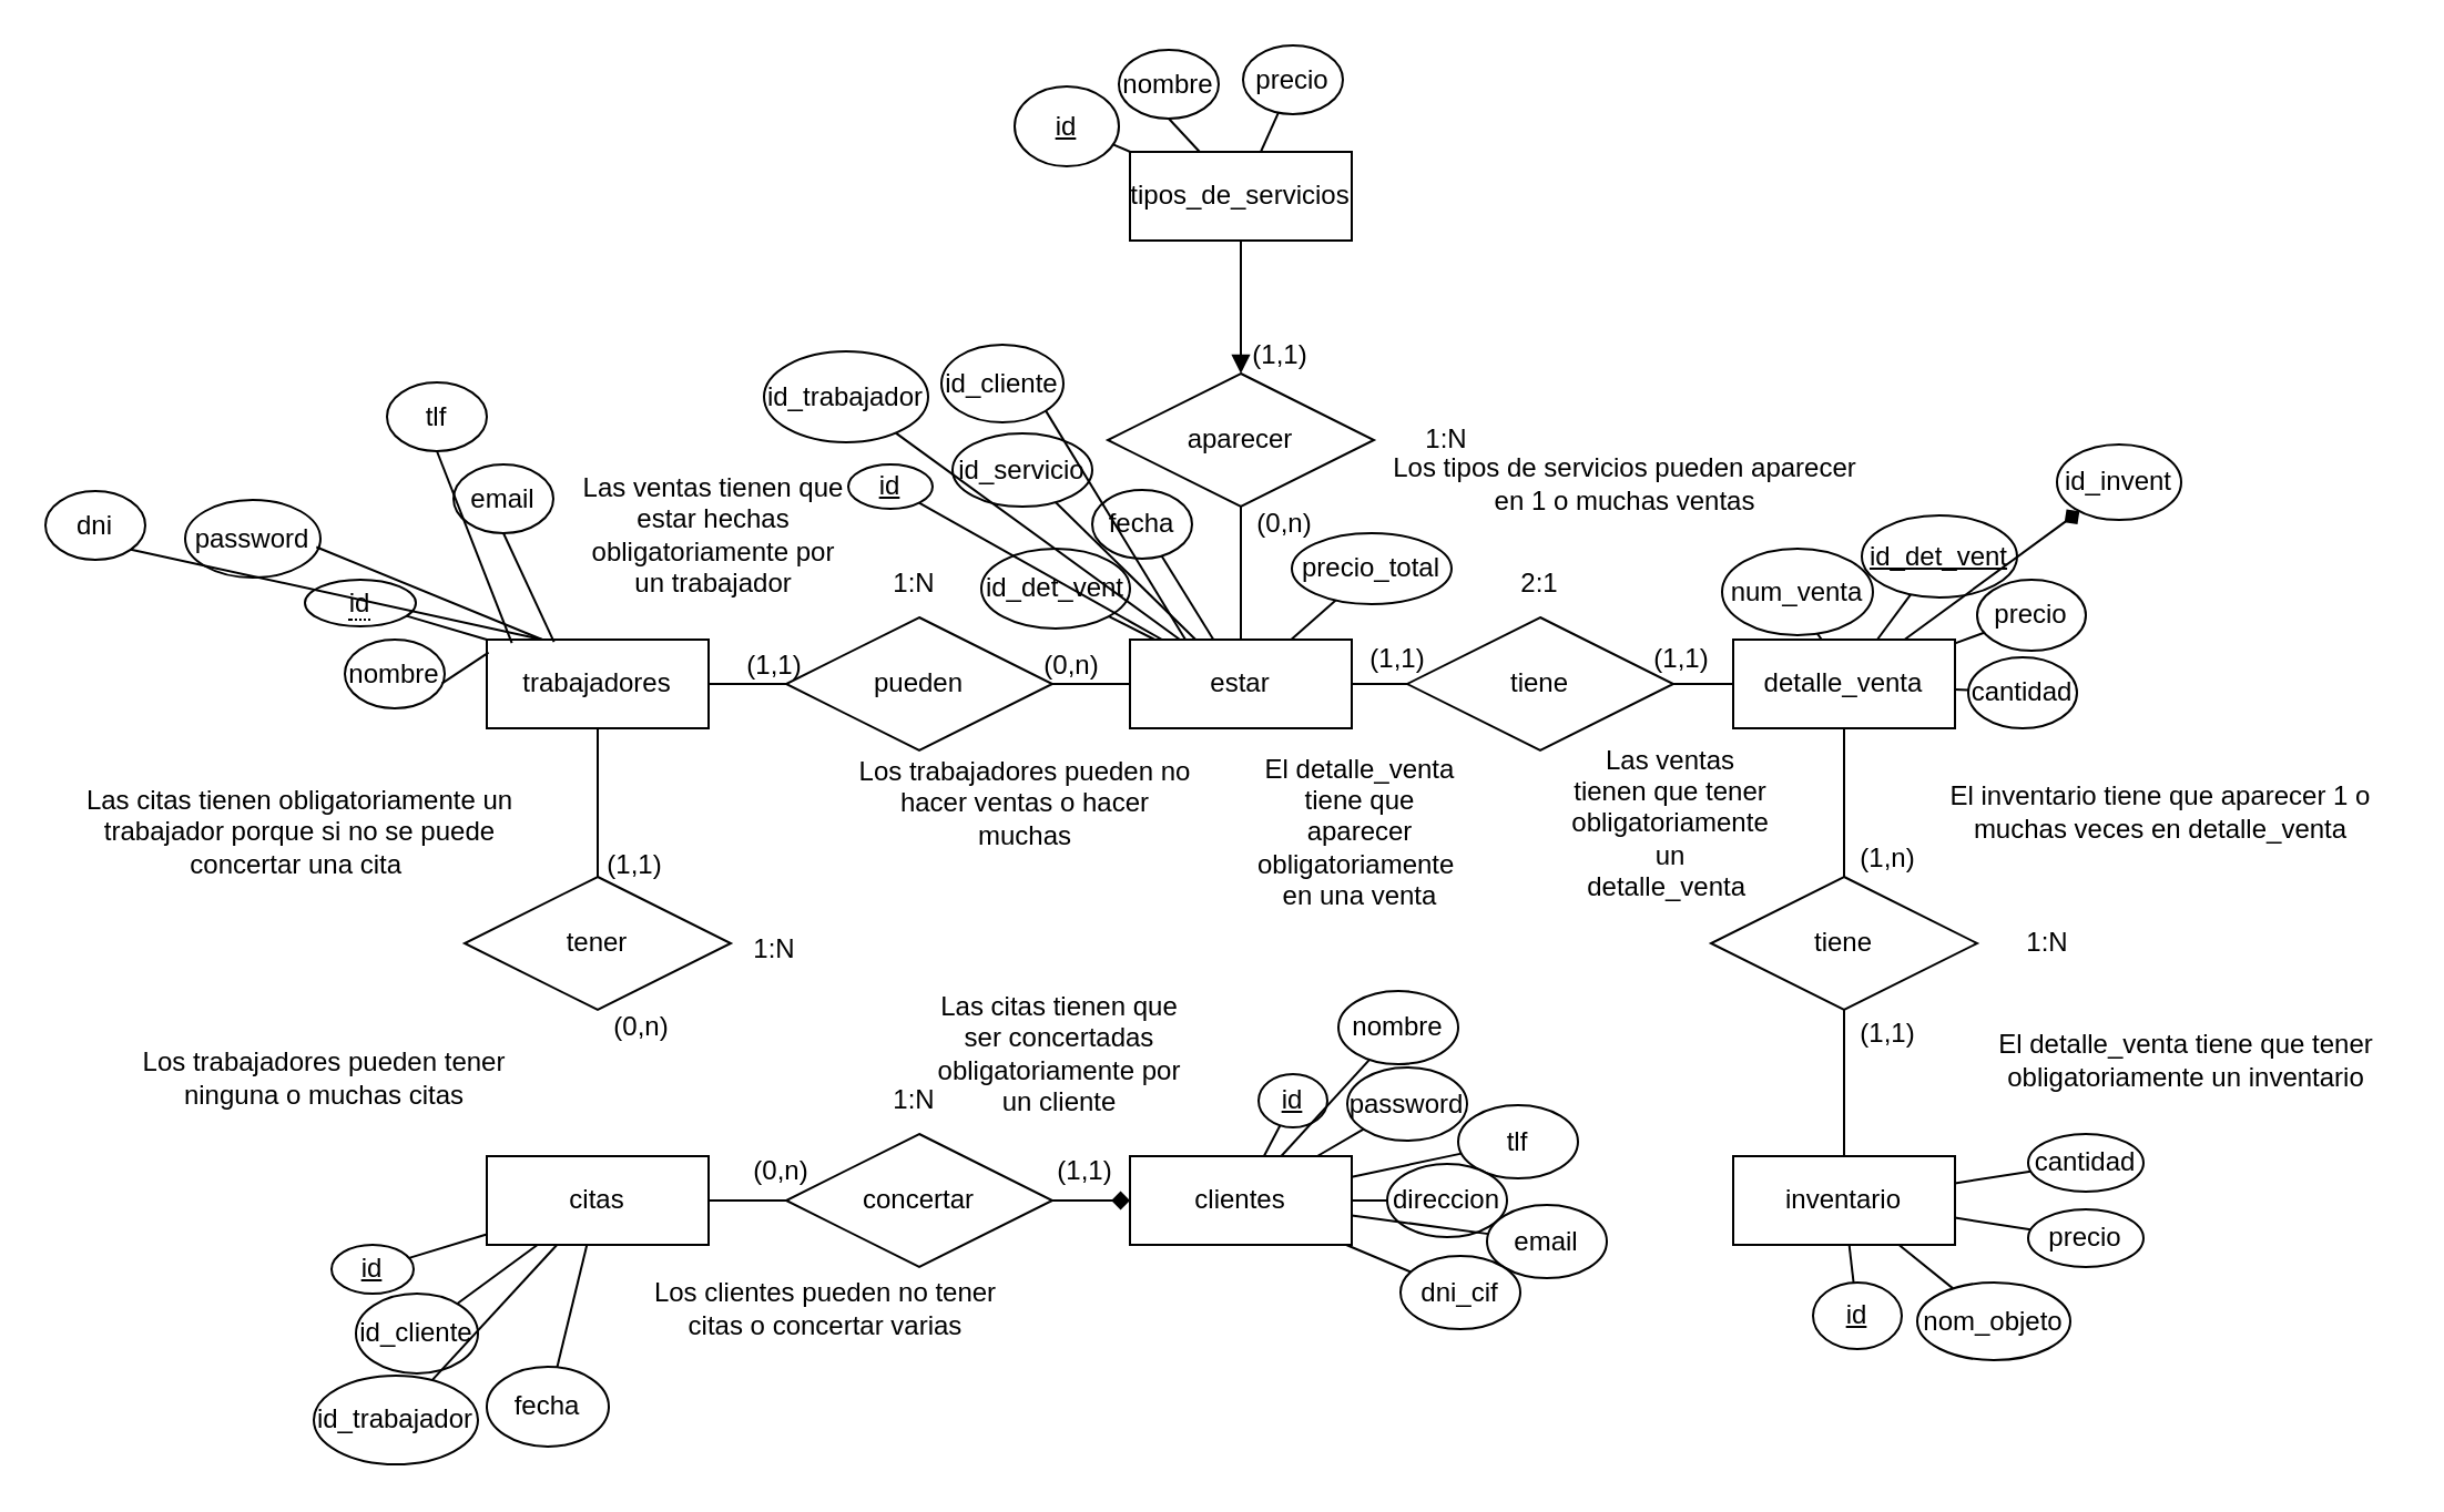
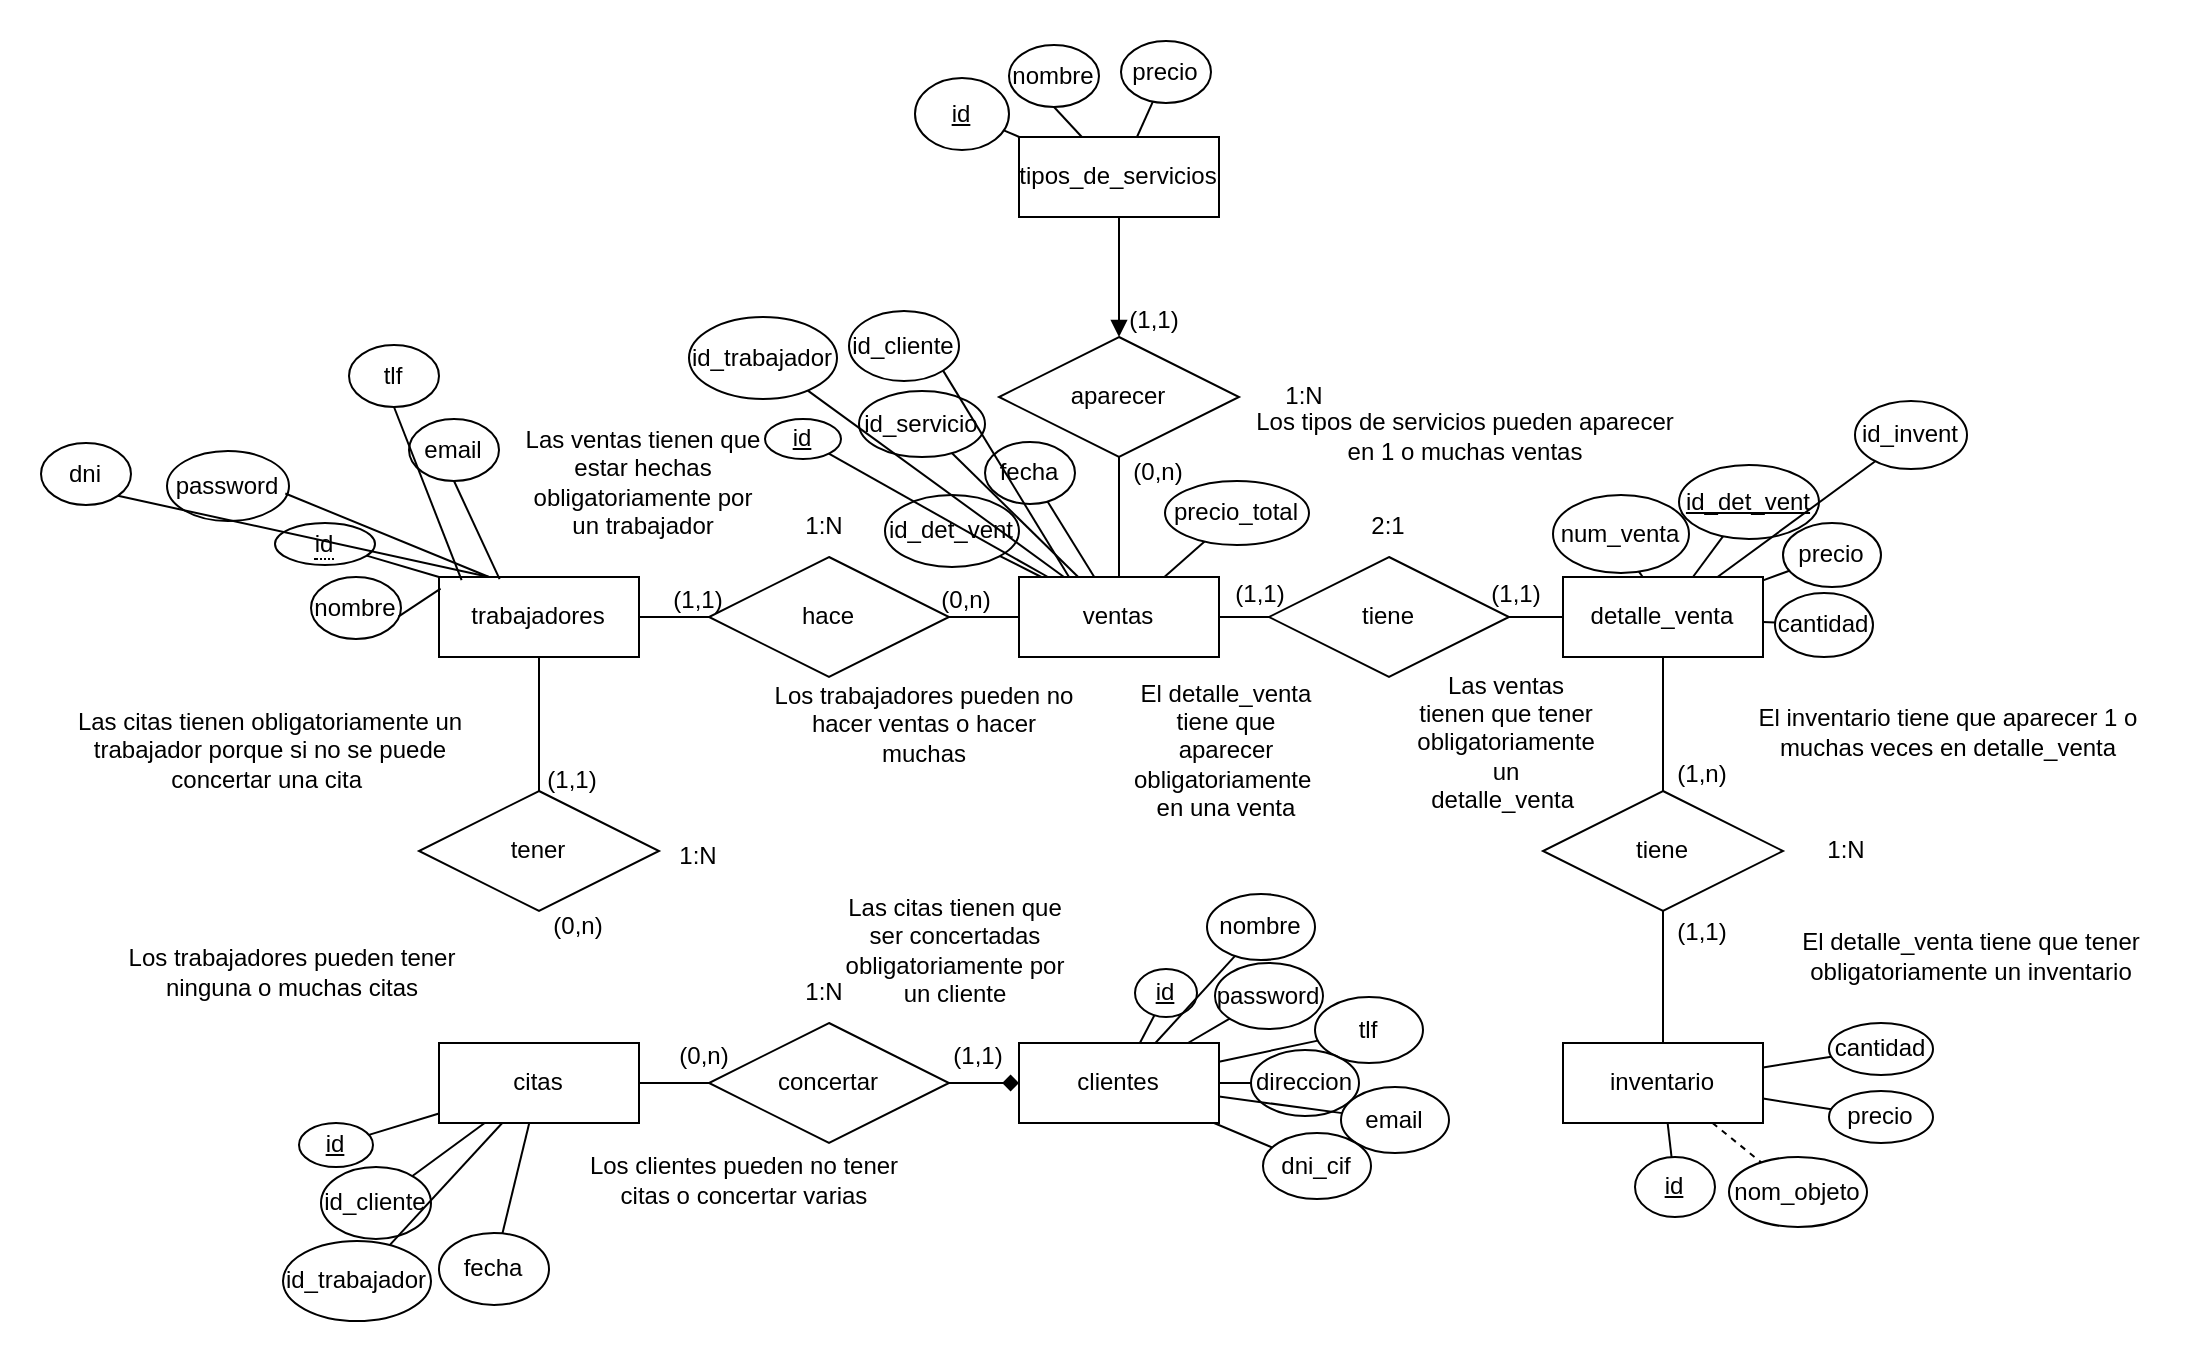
- <mxCell id="83" value="" style="endArrow=diamond;html=1;rounded=0;" edge="1" parent="1" source="7" target="78"><mxGeometry relative="1" as="geometry"><mxPoint x="804" y="244" as="sourcePoint" /><mxPoint x="964" y="244" as="targetPoint" /></mxGeometry></mxCell>
+ <mxCell id="83" value="" style="endArrow=none;html=1;rounded=0;" edge="1" parent="1" source="7" target="78"><mxGeometry relative="1" as="geometry"><mxPoint x="804" y="244" as="sourcePoint" /><mxPoint x="964" y="244" as="targetPoint" /></mxGeometry></mxCell>
- <mxCell id="9" value="pueden" style="shape=rhombus;perimeter=rhombusPerimeter;whiteSpace=wrap;html=1;align=center;" vertex="1" parent="1"><mxGeometry x="354" y="278" width="120" height="60" as="geometry" /></mxCell>
+ <mxCell id="9" value="hace" style="shape=rhombus;perimeter=rhombusPerimeter;whiteSpace=wrap;html=1;align=center;" vertex="1" parent="1"><mxGeometry x="354" y="278" width="120" height="60" as="geometry" /></mxCell>
- <mxCell id="4" value="estar" style="whiteSpace=wrap;html=1;align=center;" vertex="1" parent="1"><mxGeometry x="509" y="288" width="100" height="40" as="geometry" /></mxCell>
+ <mxCell id="4" value="ventas" style="whiteSpace=wrap;html=1;align=center;" vertex="1" parent="1"><mxGeometry x="509" y="288" width="100" height="40" as="geometry" /></mxCell>
- <mxCell id="91" value="" style="endArrow=none;html=1;rounded=0;" edge="1" parent="1" source="8" target="89"><mxGeometry relative="1" as="geometry"><mxPoint x="804" y="507" as="sourcePoint" /><mxPoint x="964" y="507" as="targetPoint" /></mxGeometry></mxCell>
+ <mxCell id="91" value="" style="endArrow=none;html=1;rounded=0;dashed=1;" edge="1" parent="1" source="8" target="89"><mxGeometry relative="1" as="geometry"><mxPoint x="804" y="507" as="sourcePoint" /><mxPoint x="964" y="507" as="targetPoint" /></mxGeometry></mxCell>
